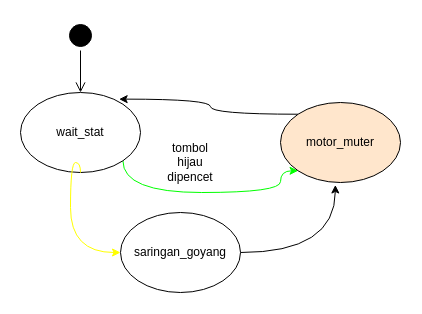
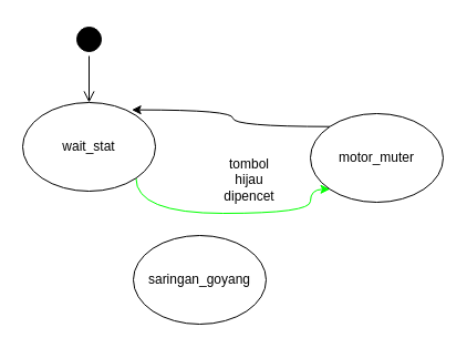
- <mxCell id="5" value="motor_muter" style="ellipse;whiteSpace=wrap;html=1;fillColor=#ffe6cc;" vertex="1" parent="1"><mxGeometry x="280" y="102" width="120" height="80" as="geometry" /></mxCell>
+ <mxCell id="5" value="motor_muter" style="ellipse;whiteSpace=wrap;html=1;" vertex="1" parent="1"><mxGeometry x="280" y="102" width="120" height="80" as="geometry" /></mxCell>
- <mxCell id="11" value="tombol hijau dipencet" style="text;html=1;strokeColor=none;fillColor=none;align=center;verticalAlign=middle;whiteSpace=wrap;rounded=0;" vertex="1" parent="1"><mxGeometry x="170" y="152" width="40" height="20" as="geometry" /></mxCell>
+ <mxCell id="11" value="tombol hijau dipencet" style="text;html=1;strokeColor=none;fillColor=none;align=center;verticalAlign=middle;whiteSpace=wrap;rounded=0;" vertex="1" parent="1"><mxGeometry x="205" y="152" width="40" height="20" as="geometry" /></mxCell>
- <mxCell id="8" value="" style="endArrow=classic;html=1;exitX=0.5;exitY=1;exitDx=0;exitDy=0;entryX=0;entryY=0.5;entryDx=0;entryDy=0;edgeStyle=orthogonalEdgeStyle;curved=1;strokeColor=#FFFF00;" edge="1" parent="1" source="3" target="7"><mxGeometry width="50" height="50" relative="1" as="geometry"><mxPoint x="40" y="262" as="sourcePoint" /><mxPoint x="90" y="212" as="targetPoint" /><Array as="points"><mxPoint x="70" y="162" /><mxPoint x="70" y="252" /></Array></mxGeometry></mxCell>
- <mxCell id="6" style="edgeStyle=orthogonalEdgeStyle;rounded=0;orthogonalLoop=1;jettySize=auto;html=1;exitX=1;exitY=0.5;exitDx=0;exitDy=0;entryX=0.457;entryY=1.031;entryDx=0;entryDy=0;entryPerimeter=0;curved=1;" edge="1" parent="1" source="7" target="5"><mxGeometry relative="1" as="geometry" /></mxCell>
